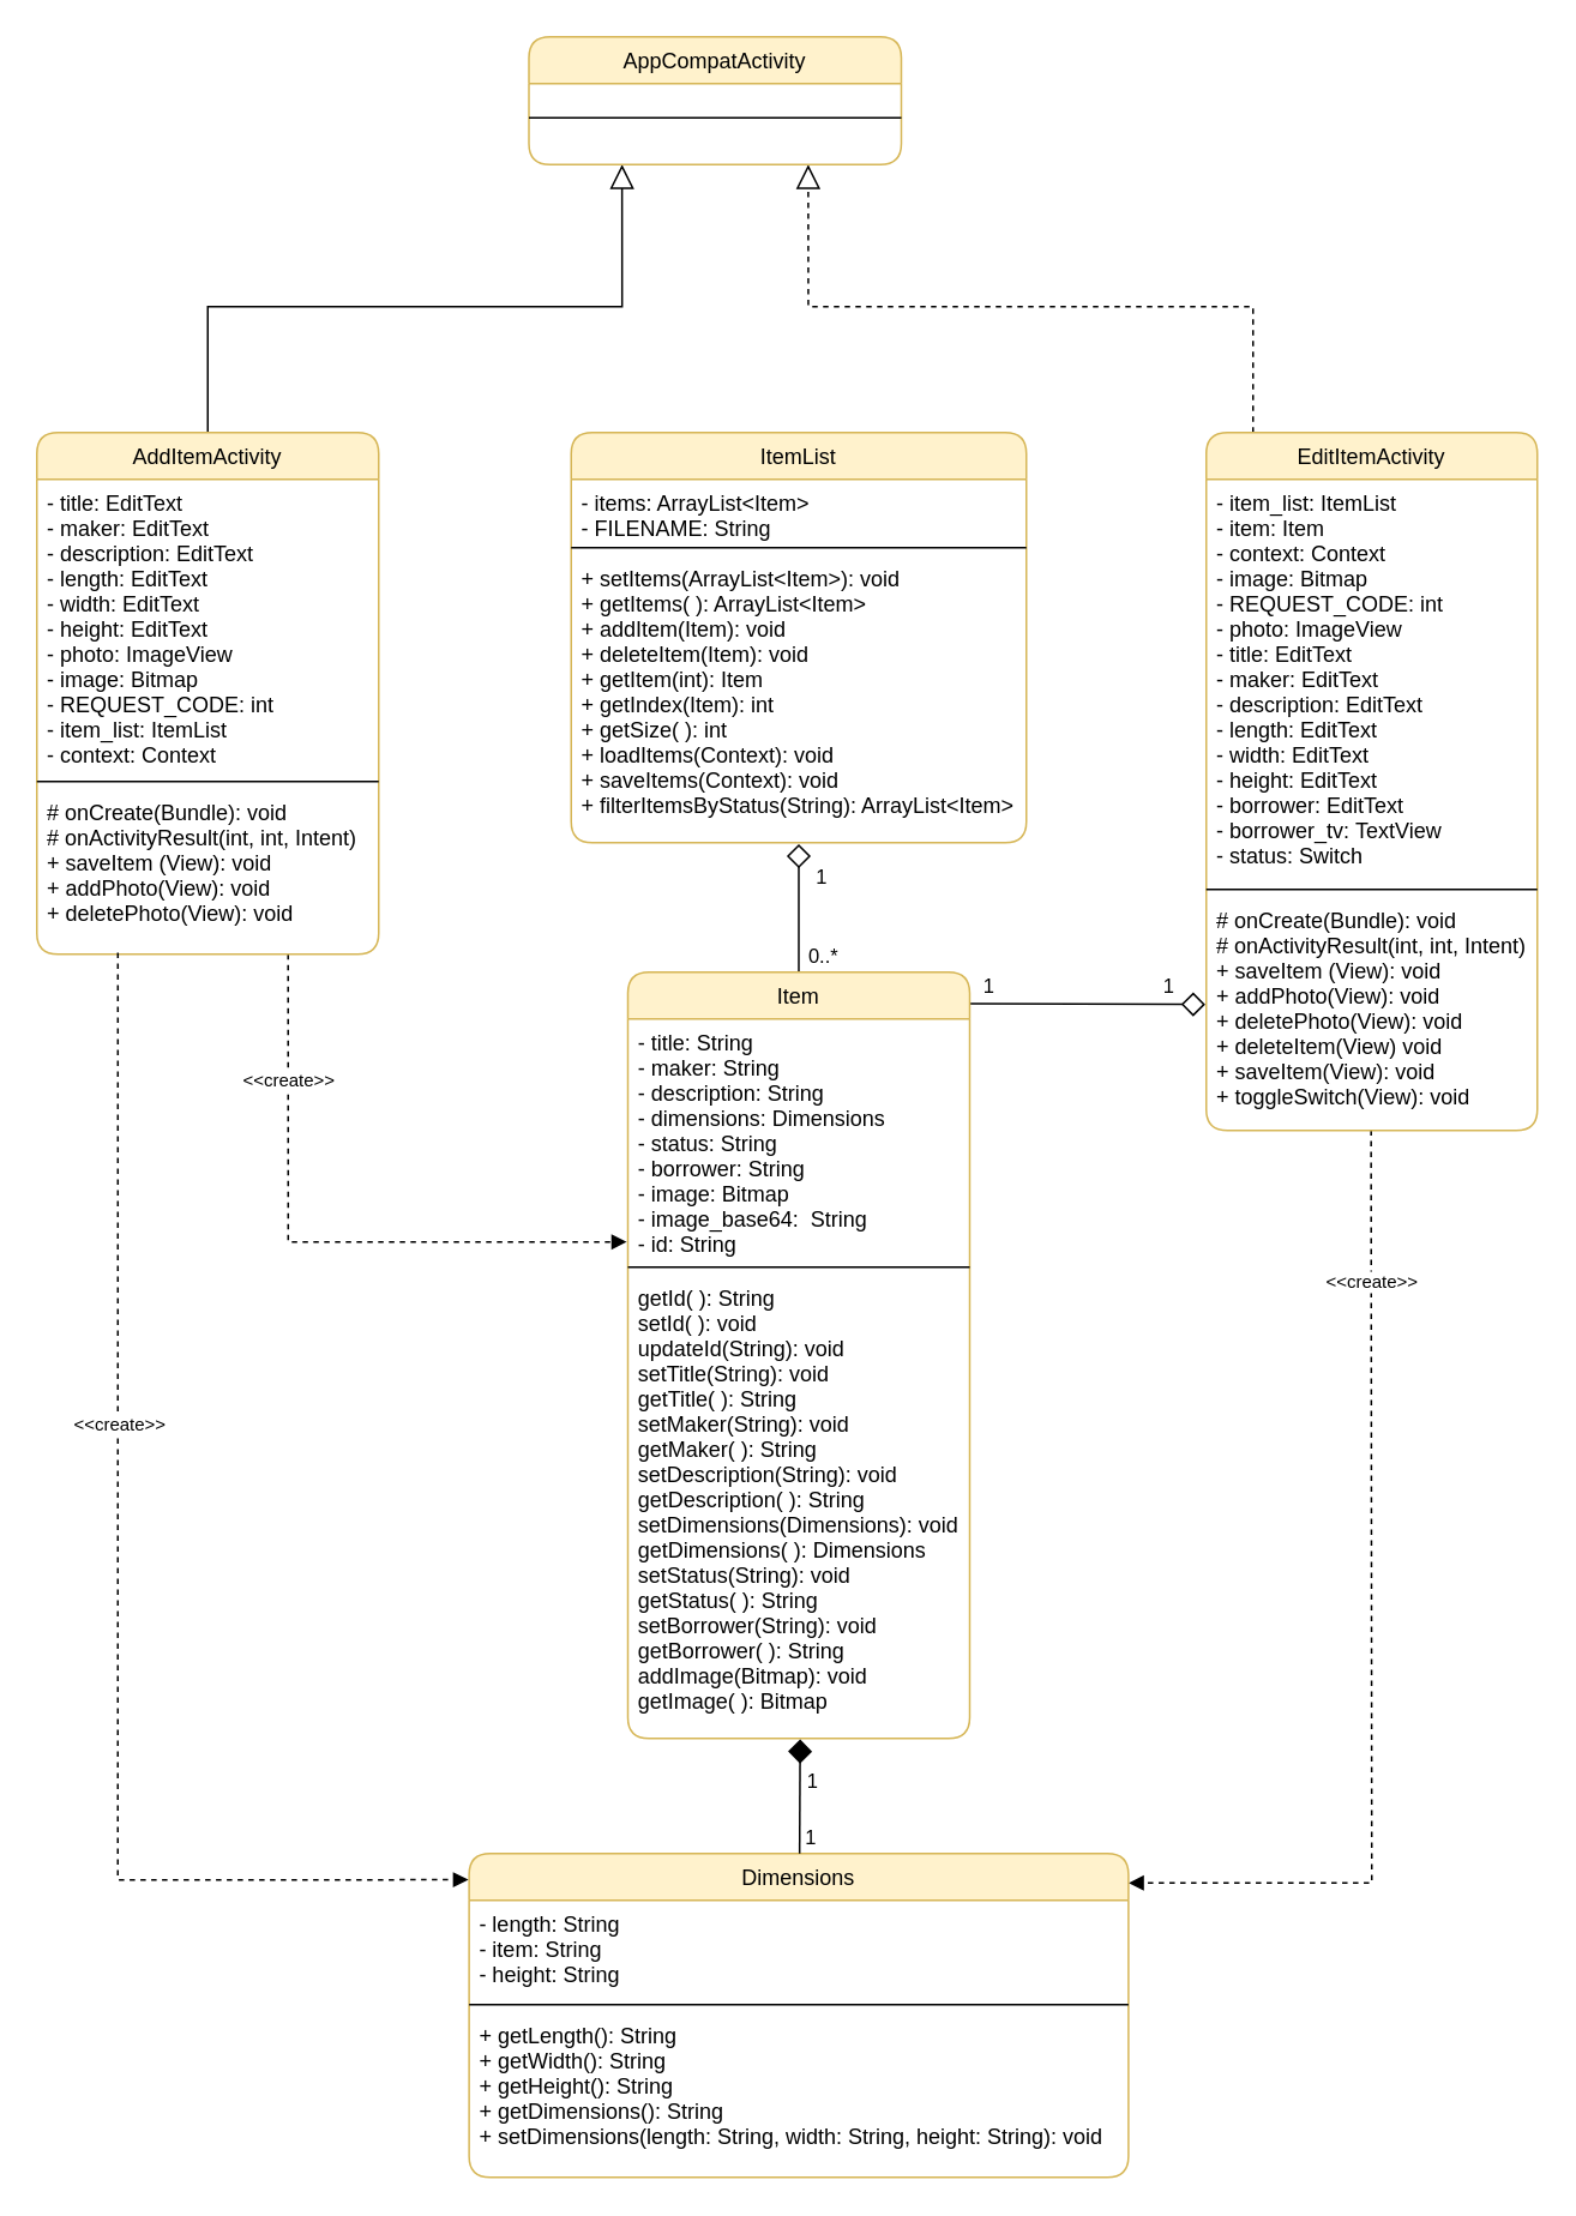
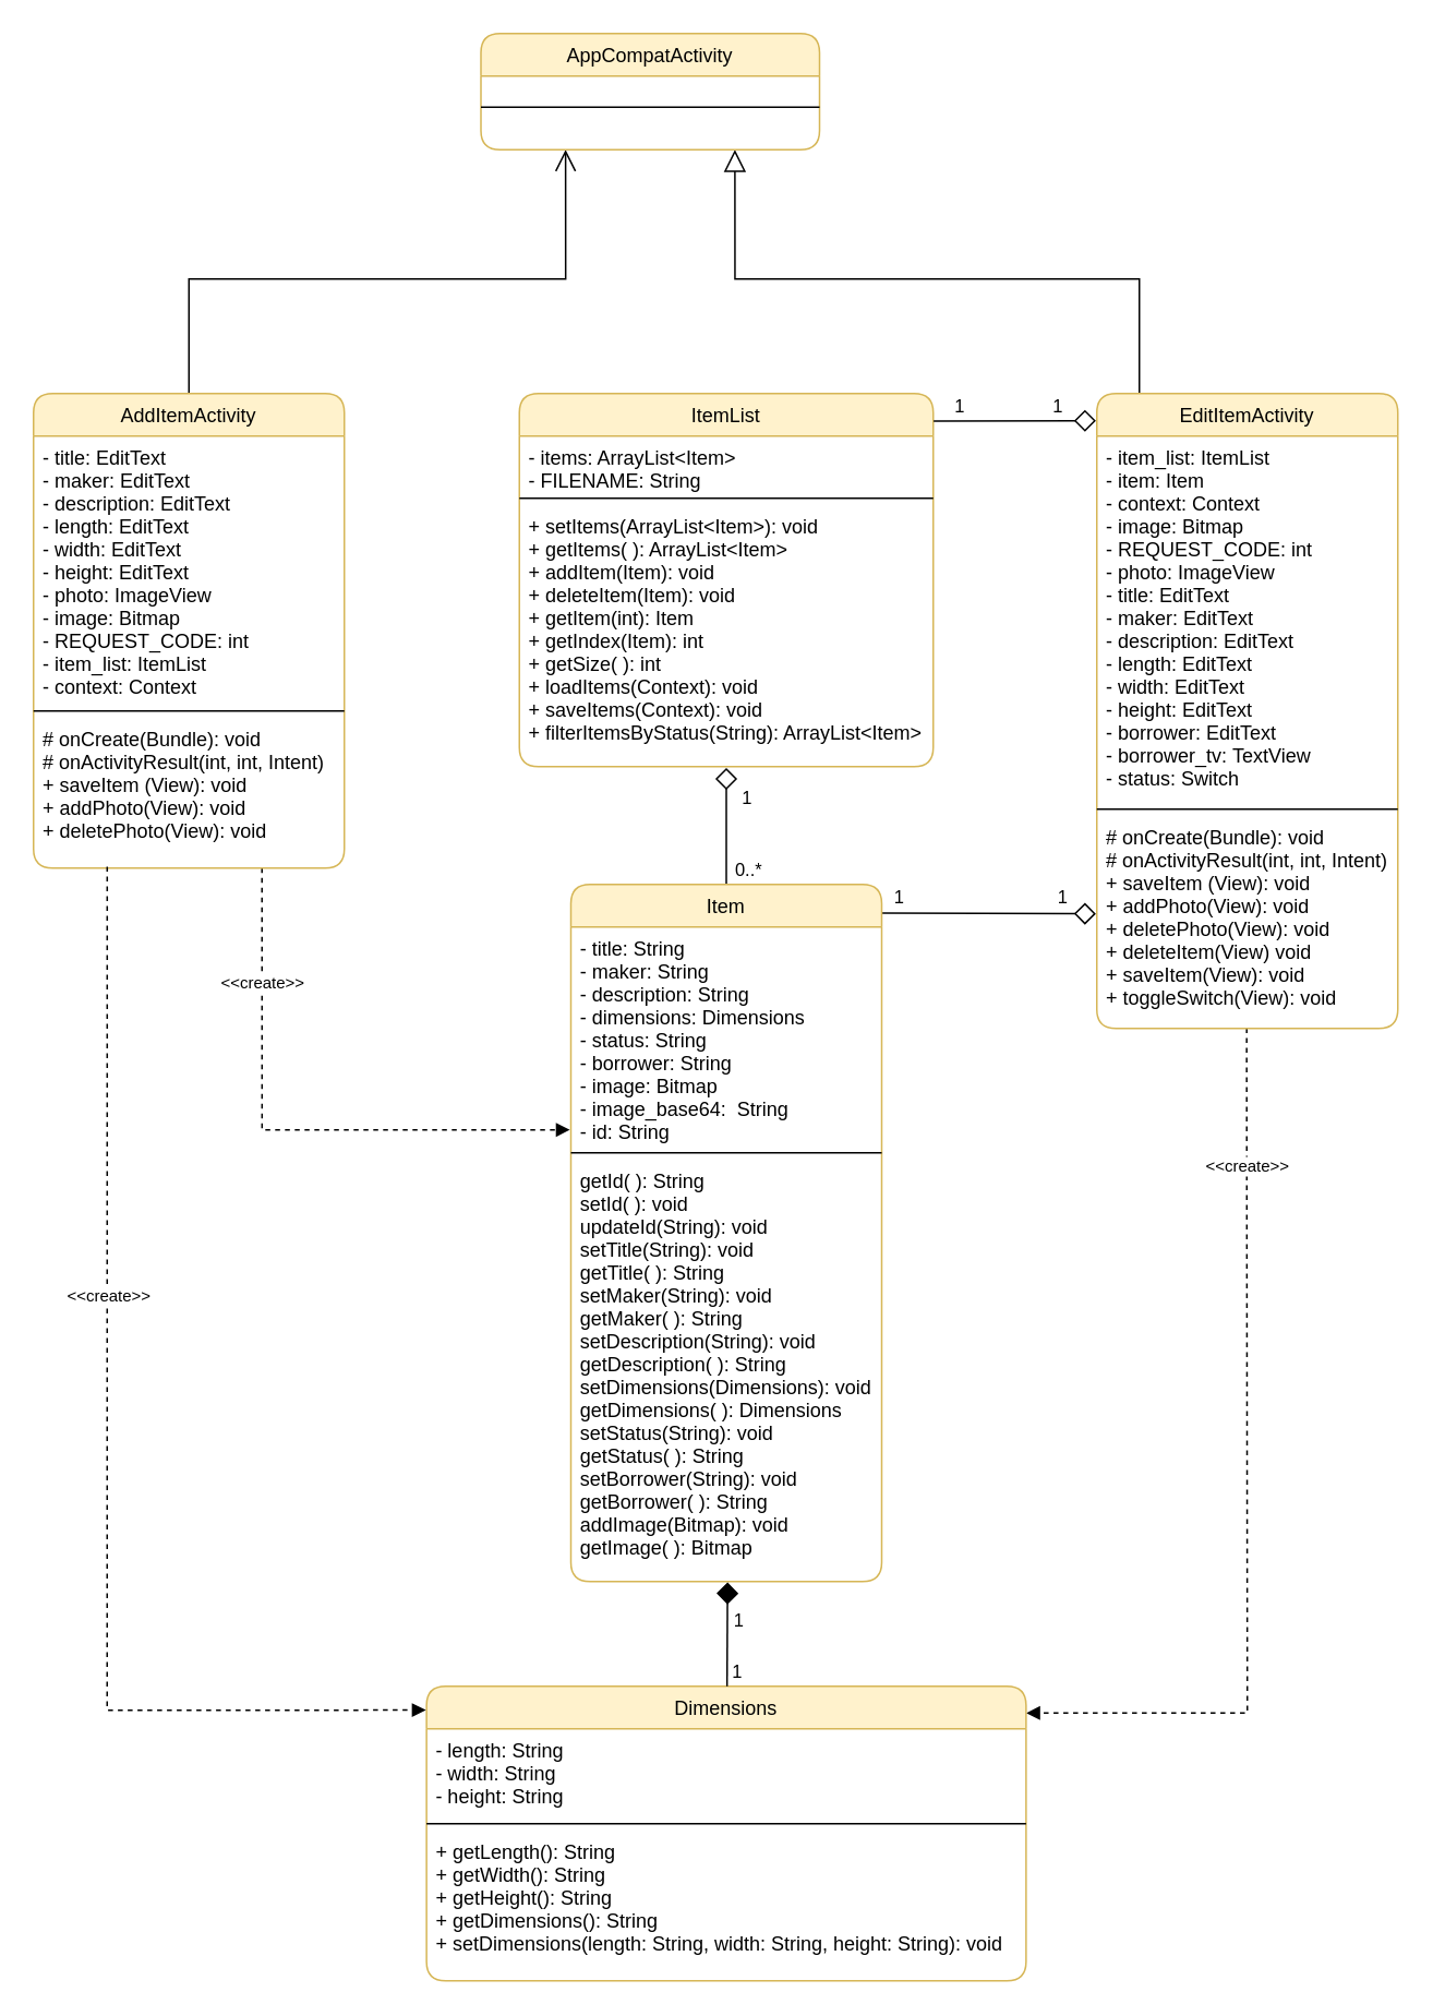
- <mxCell id="4" style="rounded=0;orthogonalLoop=1;jettySize=auto;html=1;fontSize=10;startArrow=none;startFill=0;endArrow=block;endFill=0;startSize=0;endSize=11;sourcePerimeterSpacing=0;targetPerimeterSpacing=0;strokeColor=default;strokeWidth=1;exitX=0.5;exitY=0;exitDx=0;exitDy=0;edgeStyle=orthogonalEdgeStyle;entryX=0.25;entryY=1;entryDx=0;entryDy=0;" parent="1" source="5" target="43" edge="1"><mxGeometry relative="1" as="geometry"><mxPoint x="200" y="100" as="targetPoint" /><Array as="points"><mxPoint x="115" y="170" /><mxPoint x="345" y="170" /></Array></mxGeometry></mxCell>
+ <mxCell id="4" style="rounded=0;orthogonalLoop=1;jettySize=auto;html=1;fontSize=10;startArrow=none;startFill=0;endArrow=open;endFill=0;startSize=0;endSize=11;sourcePerimeterSpacing=0;targetPerimeterSpacing=0;strokeColor=default;strokeWidth=1;exitX=0.5;exitY=0;exitDx=0;exitDy=0;edgeStyle=orthogonalEdgeStyle;entryX=0.25;entryY=1;entryDx=0;entryDy=0;" parent="1" source="5" target="43" edge="1"><mxGeometry relative="1" as="geometry"><mxPoint x="200" y="100" as="targetPoint" /><Array as="points"><mxPoint x="115" y="170" /><mxPoint x="345" y="170" /></Array></mxGeometry></mxCell>
- <mxCell id="28" style="rounded=0;orthogonalLoop=1;jettySize=auto;html=1;fontSize=10;startArrow=none;startFill=0;endArrow=block;endFill=0;startSize=0;endSize=11;sourcePerimeterSpacing=0;targetPerimeterSpacing=0;strokeColor=default;strokeWidth=1;exitX=0.5;exitY=0;exitDx=0;exitDy=0;edgeStyle=orthogonalEdgeStyle;entryX=0.75;entryY=1;entryDx=0;entryDy=0;dashed=1;" parent="1" source="29" target="43" edge="1"><mxGeometry relative="1" as="geometry"><mxPoint x="420" y="90" as="targetPoint" /><Array as="points"><mxPoint x="696" y="240" /><mxPoint x="696" y="170" /><mxPoint x="449" y="170" /></Array></mxGeometry></mxCell>
+ <mxCell id="28" style="rounded=0;orthogonalLoop=1;jettySize=auto;html=1;fontSize=10;startArrow=none;startFill=0;endArrow=block;endFill=0;startSize=0;endSize=11;sourcePerimeterSpacing=0;targetPerimeterSpacing=0;strokeColor=default;strokeWidth=1;exitX=0.5;exitY=0;exitDx=0;exitDy=0;edgeStyle=orthogonalEdgeStyle;entryX=0.75;entryY=1;entryDx=0;entryDy=0;" parent="1" source="29" target="43" edge="1"><mxGeometry relative="1" as="geometry"><mxPoint x="420" y="90" as="targetPoint" /><Array as="points"><mxPoint x="696" y="240" /><mxPoint x="696" y="170" /><mxPoint x="449" y="170" /></Array></mxGeometry></mxCell>
+ <mxCell id="23" style="rounded=0;orthogonalLoop=1;jettySize=auto;html=1;startArrow=diamond;startFill=0;endArrow=none;endFill=0;startSize=11;endSize=0;sourcePerimeterSpacing=0;targetPerimeterSpacing=0;strokeColor=default;strokeWidth=1;entryX=1.001;entryY=0.074;entryDx=0;entryDy=0;exitX=-0.003;exitY=0.043;exitDx=0;exitDy=0;entryPerimeter=0;exitPerimeter=0;" parent="1" source="29" target="12" edge="1"><mxGeometry relative="1" as="geometry"><mxPoint x="289.833" y="292.083" as="targetPoint" /></mxGeometry></mxCell>
+ <mxCell id="24" value="1" style="edgeLabel;html=1;align=center;verticalAlign=middle;resizable=0;points=[];" parent="23" vertex="1" connectable="0"><mxGeometry x="0.905" relative="1" as="geometry"><mxPoint x="10" y="-9" as="offset" /></mxGeometry></mxCell>
+ <mxCell id="25" value="1" style="edgeLabel;html=1;align=center;verticalAlign=middle;resizable=0;points=[];" parent="23" vertex="1" connectable="0"><mxGeometry x="-0.293" relative="1" as="geometry"><mxPoint x="11" y="-9" as="offset" /></mxGeometry></mxCell>
- <mxCell id="34" value="- length: String&#10;- item: String&#10;- height: String" style="text;strokeColor=none;fillColor=none;align=left;verticalAlign=top;spacingLeft=4;spacingRight=4;overflow=hidden;rotatable=0;points=[[0,0.5],[1,0.5]];portConstraint=eastwest;" parent="33" vertex="1"><mxGeometry y="26" width="366.5" height="54" as="geometry" /></mxCell>
+ <mxCell id="34" value="- length: String&#10;- width: String&#10;- height: String" style="text;strokeColor=none;fillColor=none;align=left;verticalAlign=top;spacingLeft=4;spacingRight=4;overflow=hidden;rotatable=0;points=[[0,0.5],[1,0.5]];portConstraint=eastwest;" parent="33" vertex="1"><mxGeometry y="26" width="366.5" height="54" as="geometry" /></mxCell>
